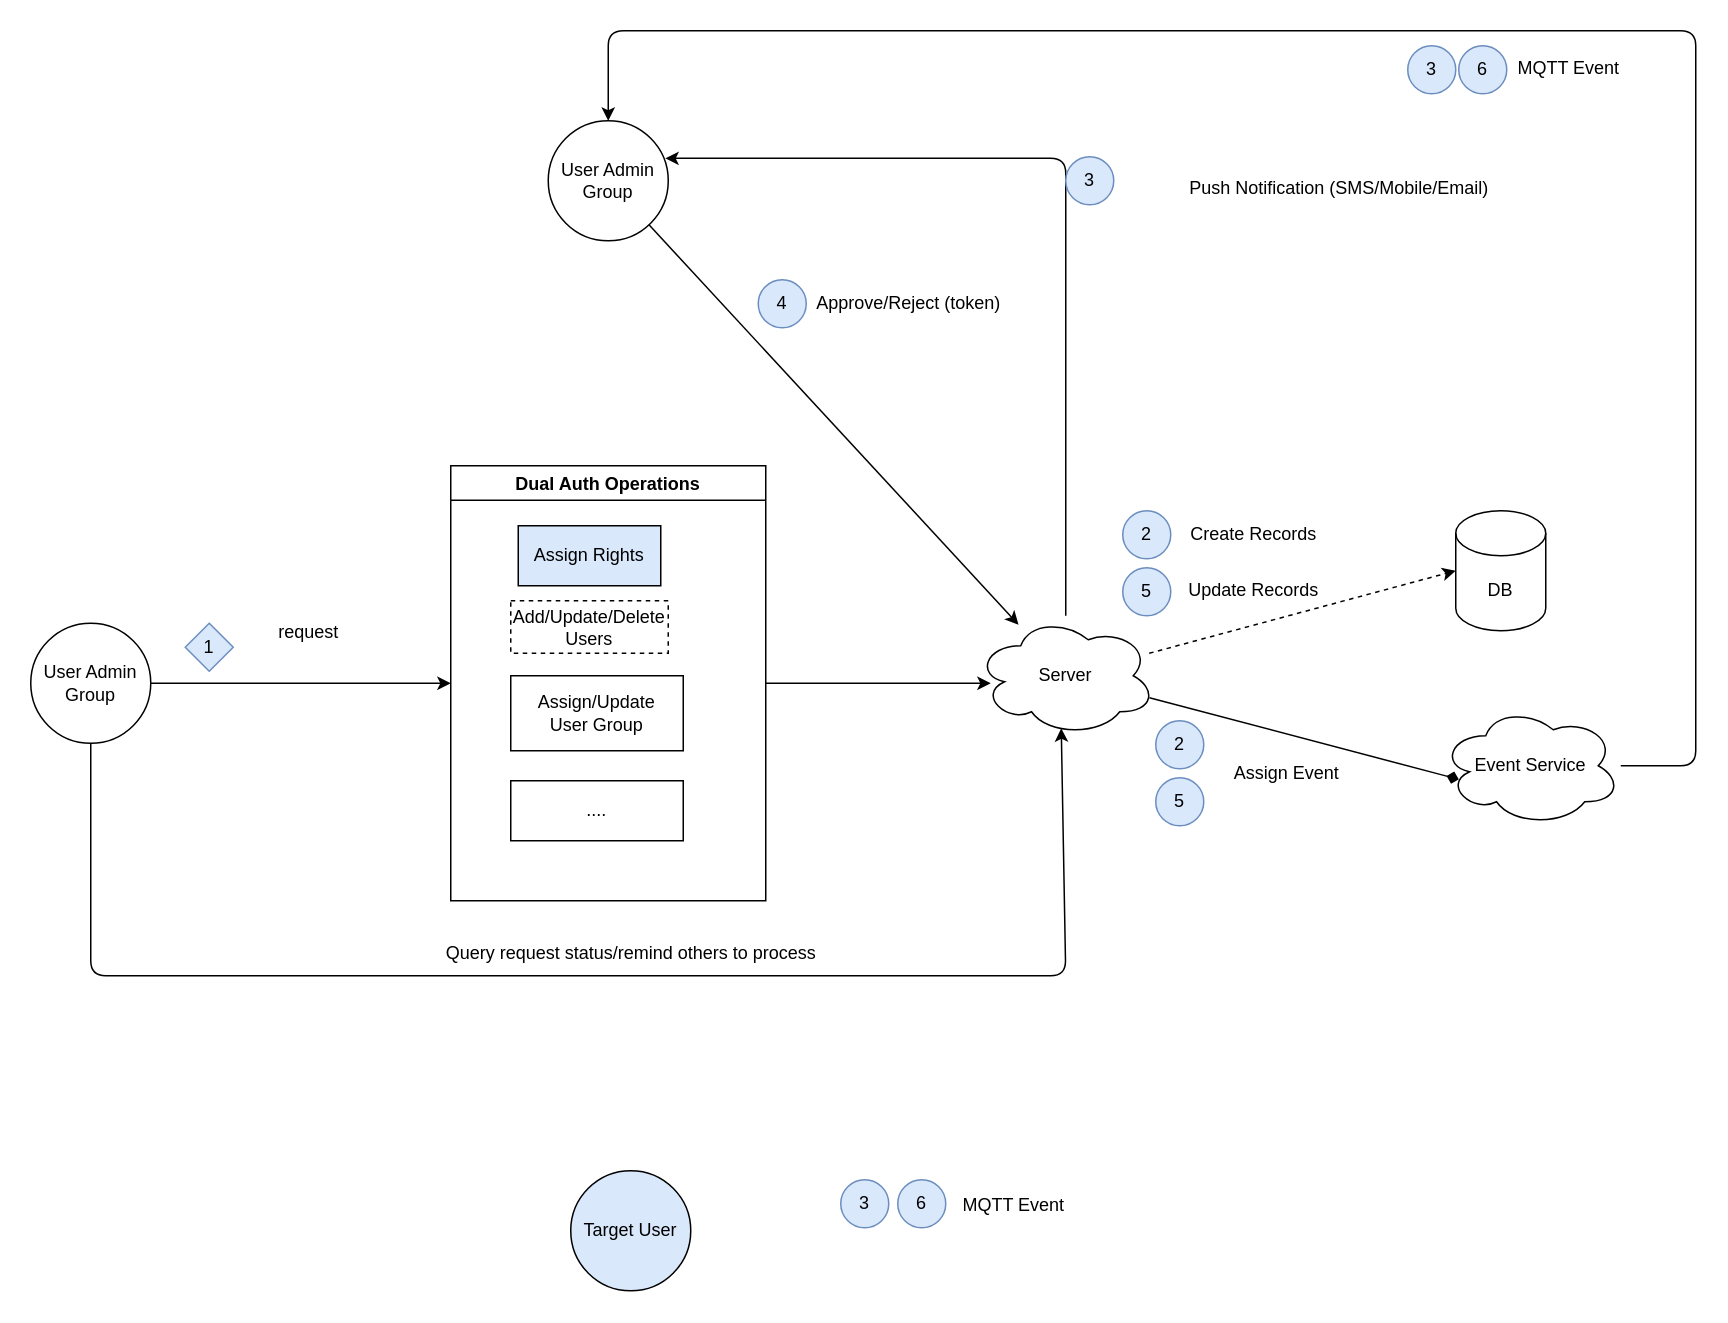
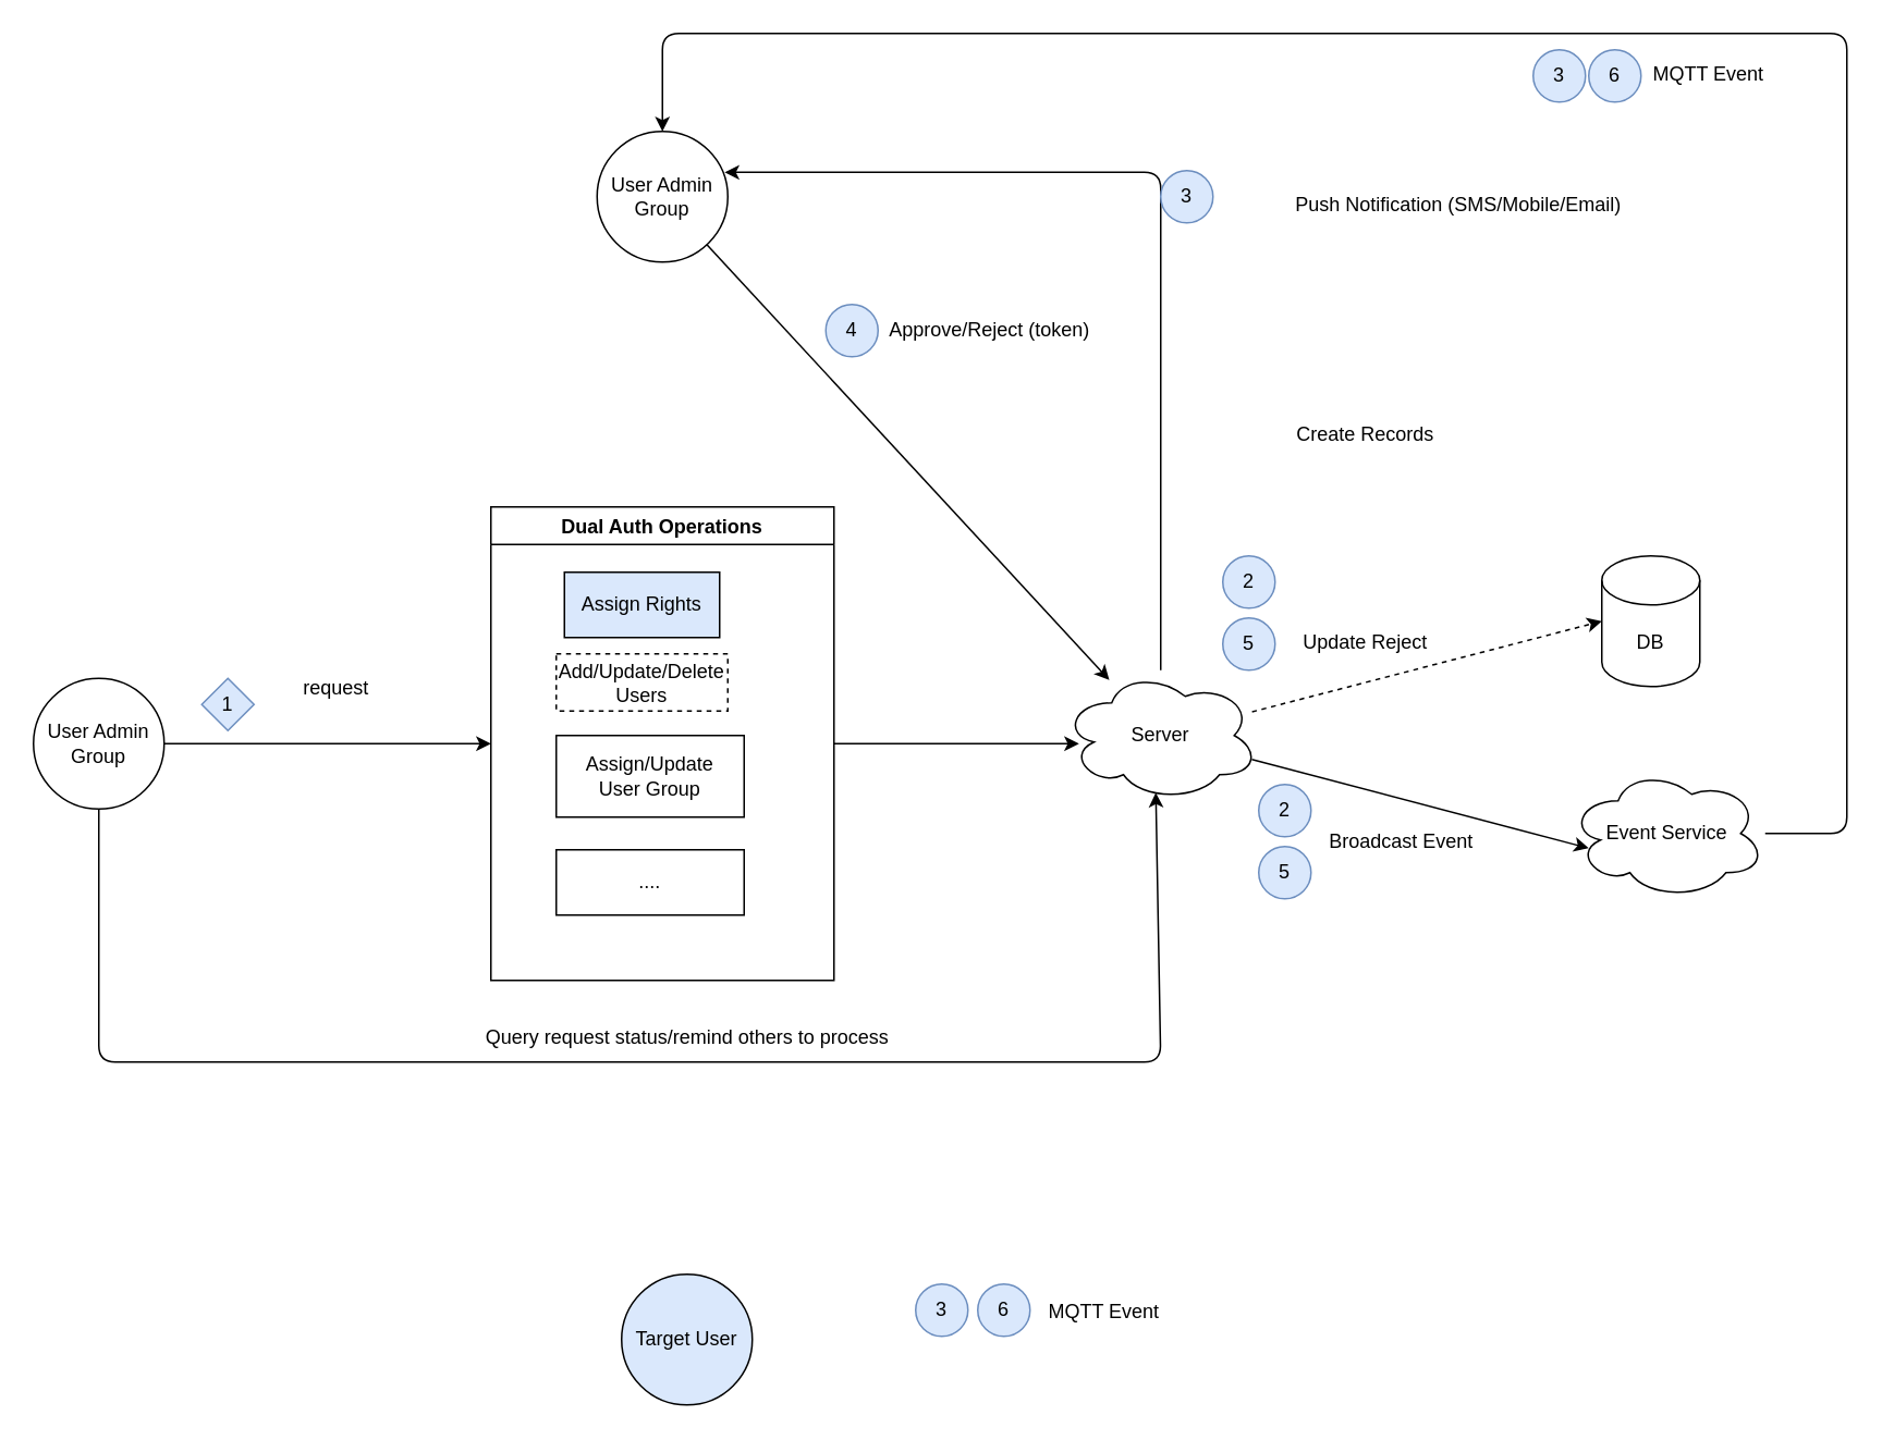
- <mxCell id="15" value="Create Records" style="text;html=1;align=center;verticalAlign=middle;resizable=0;points=[];autosize=1;strokeColor=none;fillColor=none;" vertex="1" parent="1"><mxGeometry x="780" y="341" width="110" height="30" as="geometry" /></mxCell>
+ <mxCell id="15" value="Create Records" style="text;html=1;align=center;verticalAlign=middle;resizable=0;points=[];autosize=1;strokeColor=none;fillColor=none;" vertex="1" parent="1"><mxGeometry x="780" y="251" width="110" height="30" as="geometry" /></mxCell>
- <mxCell id="14" value="DB" style="shape=cylinder3;whiteSpace=wrap;html=1;boundedLbl=1;backgroundOutline=1;size=15;" vertex="1" parent="1"><mxGeometry x="970" y="340" width="60" height="80" as="geometry" /></mxCell>
+ <mxCell id="14" value="DB" style="shape=cylinder3;whiteSpace=wrap;html=1;boundedLbl=1;backgroundOutline=1;size=15;" vertex="1" parent="1"><mxGeometry x="980" y="340" width="60" height="80" as="geometry" /></mxCell>
- <mxCell id="38" value="Update Records" style="text;html=1;align=center;verticalAlign=middle;resizable=0;points=[];autosize=1;strokeColor=none;fillColor=none;" vertex="1" parent="1"><mxGeometry x="780" y="378" width="110" height="30" as="geometry" /></mxCell>
+ <mxCell id="38" value="Update Reject" style="text;html=1;align=center;verticalAlign=middle;resizable=0;points=[];autosize=1;strokeColor=none;fillColor=none;" vertex="1" parent="1"><mxGeometry x="780" y="378" width="110" height="30" as="geometry" /></mxCell>
- <mxCell id="22" value="Assign Event" style="text;html=1;align=center;verticalAlign=middle;resizable=0;points=[];autosize=1;strokeColor=none;fillColor=none;" vertex="1" parent="1"><mxGeometry x="802" y="500" width="110" height="30" as="geometry" /></mxCell>
+ <mxCell id="22" value="Broadcast Event" style="text;html=1;align=center;verticalAlign=middle;resizable=0;points=[];autosize=1;strokeColor=none;fillColor=none;" vertex="1" parent="1"><mxGeometry x="802" y="500" width="110" height="30" as="geometry" /></mxCell>
- <mxCell id="21" style="edgeStyle=none;html=1;entryX=0.1;entryY=0.613;entryDx=0;entryDy=0;entryPerimeter=0;endArrow=diamond;" edge="1" parent="1" source="19" target="17"><mxGeometry relative="1" as="geometry" /></mxCell>
+ <mxCell id="21" style="edgeStyle=none;html=1;entryX=0.1;entryY=0.613;entryDx=0;entryDy=0;entryPerimeter=0;" edge="1" parent="1" source="19" target="17"><mxGeometry relative="1" as="geometry" /></mxCell>
